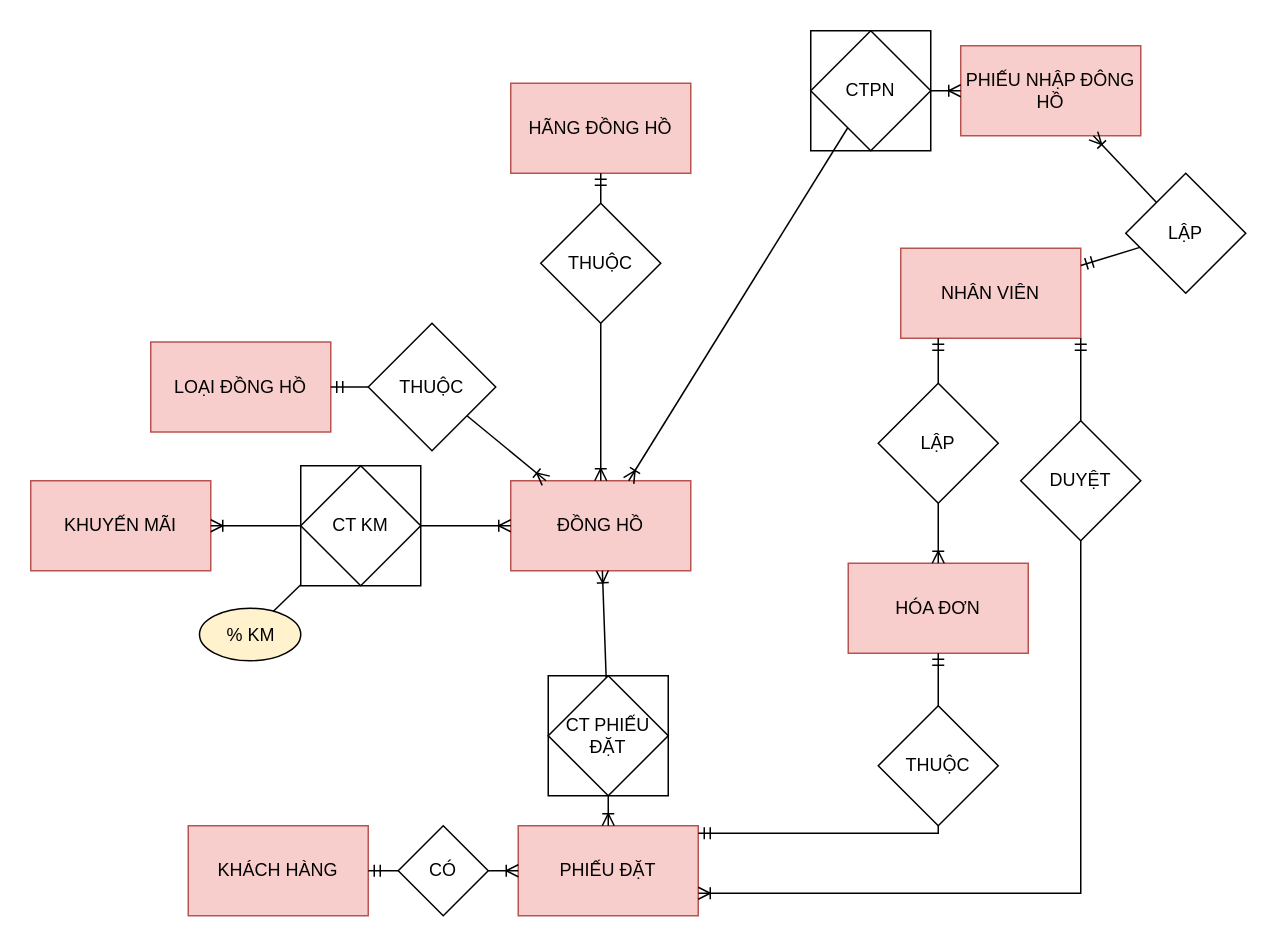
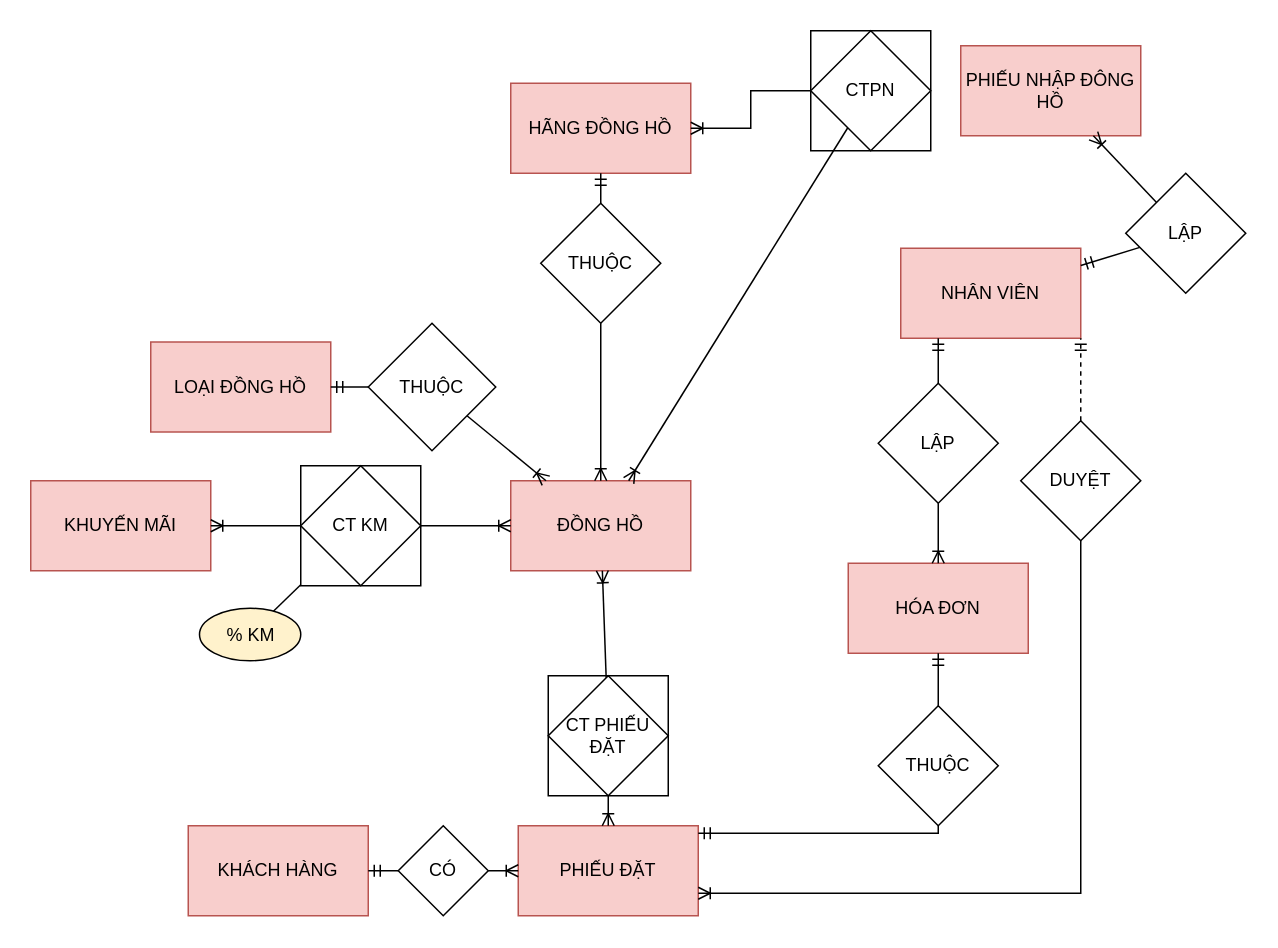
- <mxCell id="47" style="edgeStyle=orthogonalEdgeStyle;rounded=0;orthogonalLoop=1;jettySize=auto;html=1;endArrow=ERoneToMany;endFill=0;" parent="1" source="46" target="40" edge="1"><mxGeometry relative="1" as="geometry" /></mxCell>
+ <mxCell id="47" style="edgeStyle=orthogonalEdgeStyle;rounded=0;orthogonalLoop=1;jettySize=auto;html=1;endArrow=ERoneToMany;endFill=0;" parent="1" source="46" target="4" edge="1"><mxGeometry relative="1" as="geometry" /></mxCell>
- <mxCell id="37" style="edgeStyle=orthogonalEdgeStyle;rounded=0;orthogonalLoop=1;jettySize=auto;html=1;endArrow=ERmandOne;endFill=0;" parent="1" source="39" target="5" edge="1"><mxGeometry relative="1" as="geometry"><Array as="points"><mxPoint x="720" y="215" /><mxPoint x="720" y="215" /></Array></mxGeometry></mxCell>
+ <mxCell id="37" style="edgeStyle=orthogonalEdgeStyle;rounded=0;orthogonalLoop=1;jettySize=auto;html=1;endArrow=ERmandOne;endFill=0;dashed=1;" parent="1" source="39" target="5" edge="1"><mxGeometry relative="1" as="geometry"><Array as="points"><mxPoint x="720" y="215" /><mxPoint x="720" y="215" /></Array></mxGeometry></mxCell>
